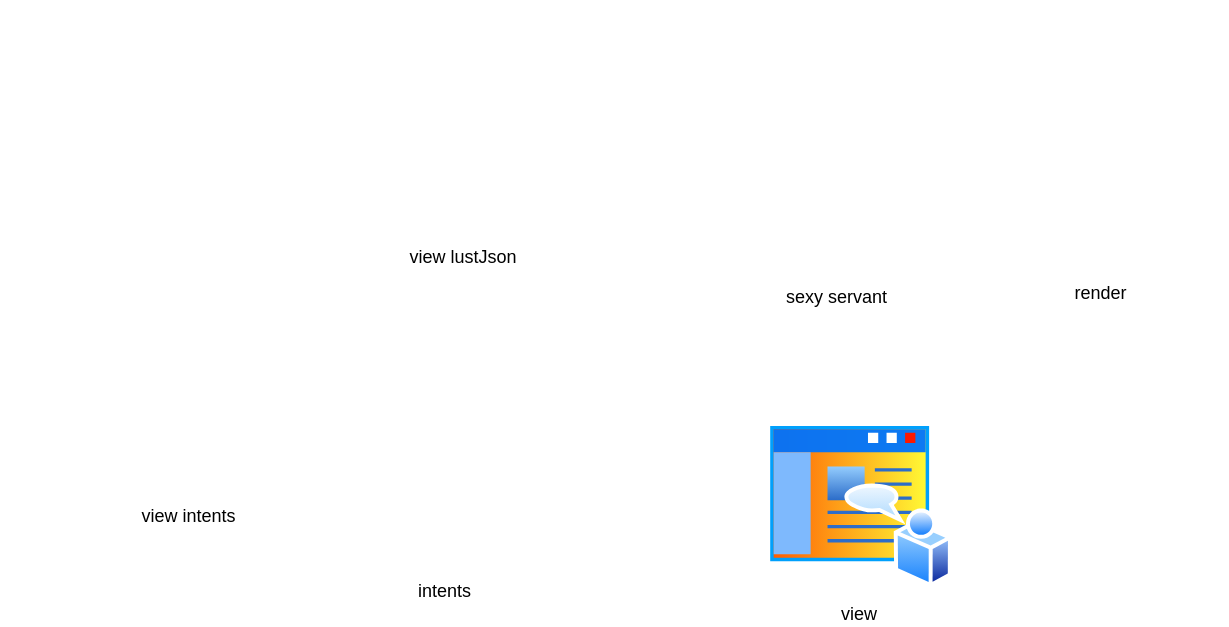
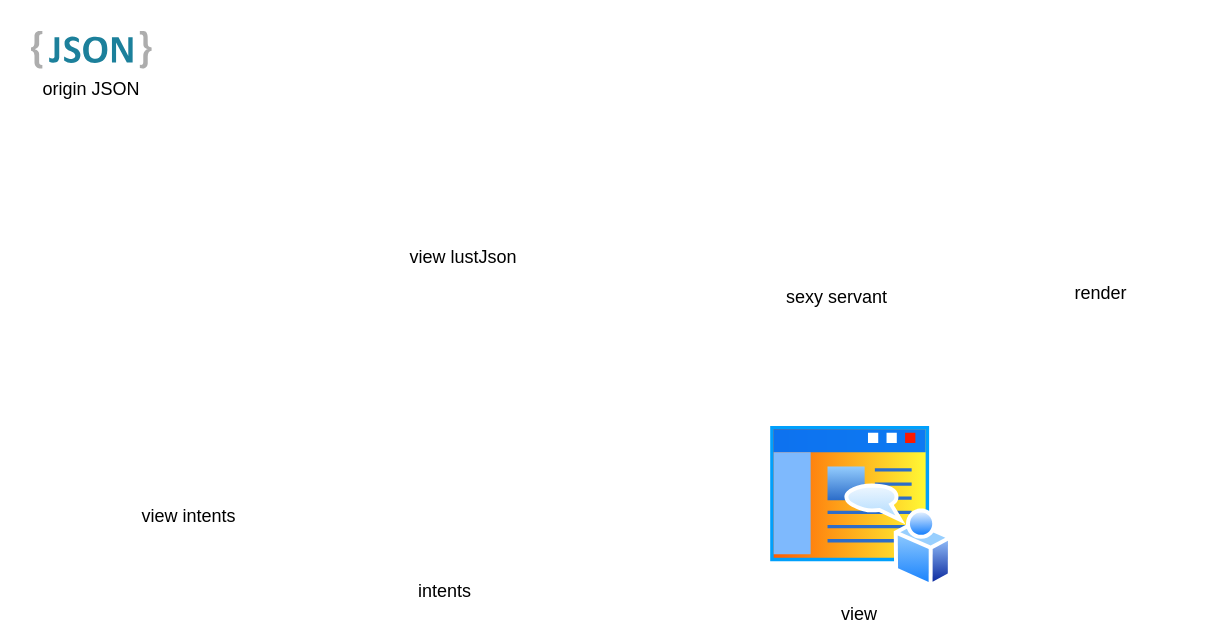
+ <mxCell id="2" value="origin JSON" style="dashed=0;outlineConnect=0;html=1;align=center;labelPosition=center;verticalLabelPosition=bottom;verticalAlign=top;shape=mxgraph.weblogos.json_2" vertex="1" parent="1"><mxGeometry x="20" y="20" width="80.4" height="25.2" as="geometry" /></mxCell>
